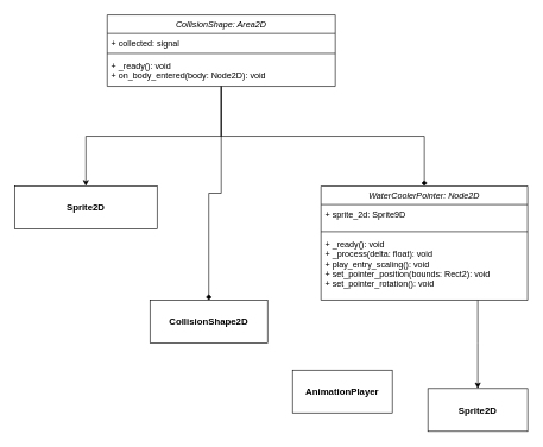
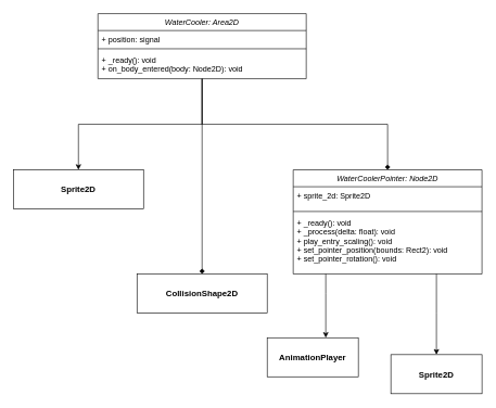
- <mxCell id="5" value="CollisionShape: Area2D" style="swimlane;fontStyle=2;align=center;verticalAlign=top;childLayout=stackLayout;horizontal=1;startSize=26;horizontalStack=0;resizeParent=1;resizeLast=0;collapsible=1;marginBottom=0;rounded=0;shadow=0;strokeWidth=1;" parent="1" vertex="1"><mxGeometry x="150" y="20" width="320" height="100" as="geometry"><mxRectangle x="230" y="130" width="160" height="26" as="alternateBounds" /></mxGeometry></mxCell>
+ <mxCell id="5" value="WaterCooler: Area2D" style="swimlane;fontStyle=2;align=center;verticalAlign=top;childLayout=stackLayout;horizontal=1;startSize=26;horizontalStack=0;resizeParent=1;resizeLast=0;collapsible=1;marginBottom=0;rounded=0;shadow=0;strokeWidth=1;" parent="1" vertex="1"><mxGeometry x="150" y="20" width="320" height="100" as="geometry"><mxRectangle x="230" y="130" width="160" height="26" as="alternateBounds" /></mxGeometry></mxCell>
- <mxCell id="6" value="+ collected: signal" style="text;align=left;verticalAlign=top;spacingLeft=4;spacingRight=4;overflow=hidden;rotatable=0;points=[[0,0.5],[1,0.5]];portConstraint=eastwest;" parent="5" vertex="1"><mxGeometry y="26" width="320" height="24" as="geometry" /></mxCell>
+ <mxCell id="6" value="+ position: signal" style="text;align=left;verticalAlign=top;spacingLeft=4;spacingRight=4;overflow=hidden;rotatable=0;points=[[0,0.5],[1,0.5]];portConstraint=eastwest;" parent="5" vertex="1"><mxGeometry y="26" width="320" height="24" as="geometry" /></mxCell>
- <mxCell id="14" value="+ sprite_2d: Sprite9D" style="text;align=left;verticalAlign=top;spacingLeft=4;spacingRight=4;overflow=hidden;rotatable=0;points=[[0,0.5],[1,0.5]];portConstraint=eastwest;" parent="13" vertex="1"><mxGeometry y="26" width="290" height="34" as="geometry" /></mxCell>
+ <mxCell id="14" value="+ sprite_2d: Sprite2D" style="text;align=left;verticalAlign=top;spacingLeft=4;spacingRight=4;overflow=hidden;rotatable=0;points=[[0,0.5],[1,0.5]];portConstraint=eastwest;" parent="13" vertex="1"><mxGeometry y="26" width="290" height="34" as="geometry" /></mxCell>
- <mxCell id="10" value="&lt;font style=&quot;font-size: 13px;&quot;&gt;&lt;b style=&quot;font-style: normal;&quot;&gt;CollisionShape2D&lt;br&gt;&lt;/b&gt;&lt;/font&gt;" style="whiteSpace=wrap;html=1;verticalAlign=middle;fontStyle=2;startSize=26;rounded=0;shadow=0;strokeWidth=1;" parent="1" vertex="1"><mxGeometry x="210" y="420" width="165" height="60" as="geometry" /></mxCell>
+ <mxCell id="10" value="&lt;font style=&quot;font-size: 13px;&quot;&gt;&lt;b style=&quot;font-style: normal;&quot;&gt;CollisionShape2D&lt;br&gt;&lt;/b&gt;&lt;/font&gt;" style="whiteSpace=wrap;html=1;verticalAlign=middle;fontStyle=2;startSize=26;rounded=0;shadow=0;strokeWidth=1;" parent="1" vertex="1"><mxGeometry x="210" y="420" width="200" height="60" as="geometry" /></mxCell>
+ <mxCell id="11" style="edgeStyle=orthogonalEdgeStyle;rounded=0;orthogonalLoop=1;jettySize=auto;html=1;" parent="1" source="13" target="17" edge="1"><mxGeometry relative="1" as="geometry"><Array as="points"><mxPoint x="500" y="450" /><mxPoint x="500" y="450" /></Array></mxGeometry></mxCell>
